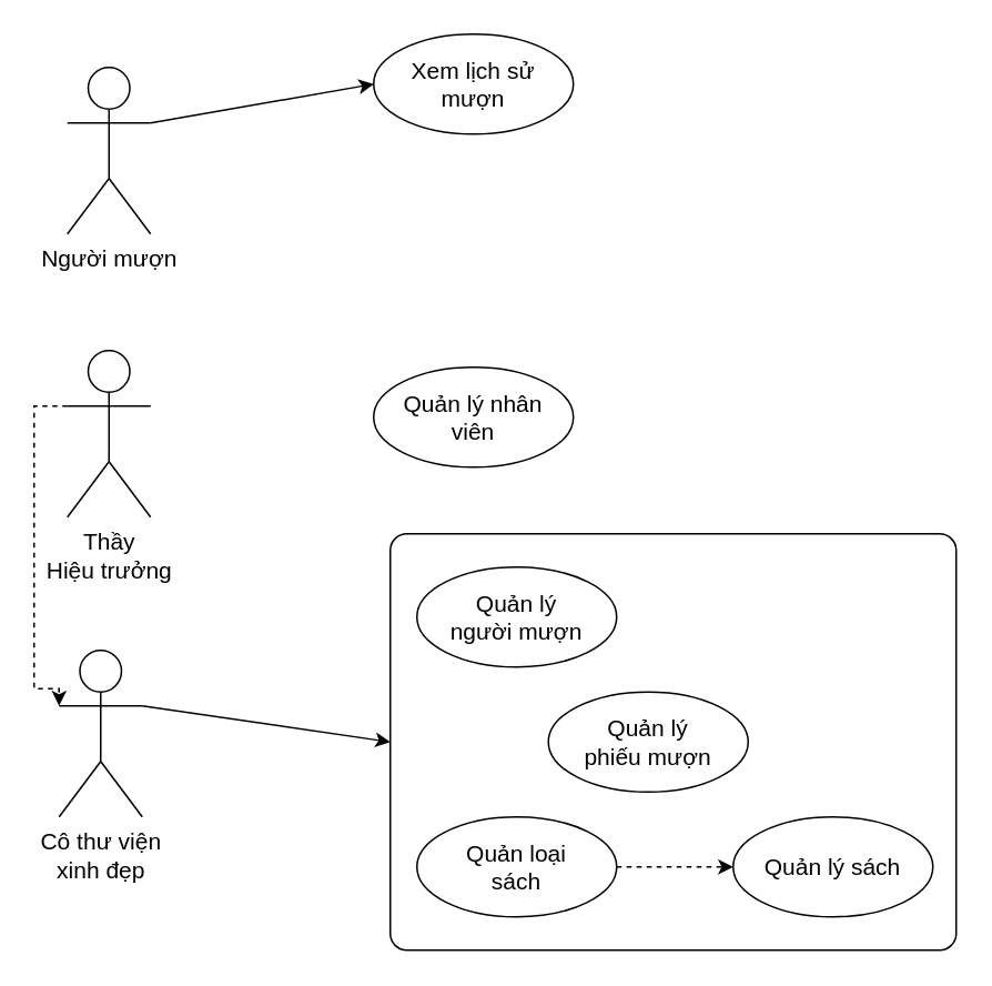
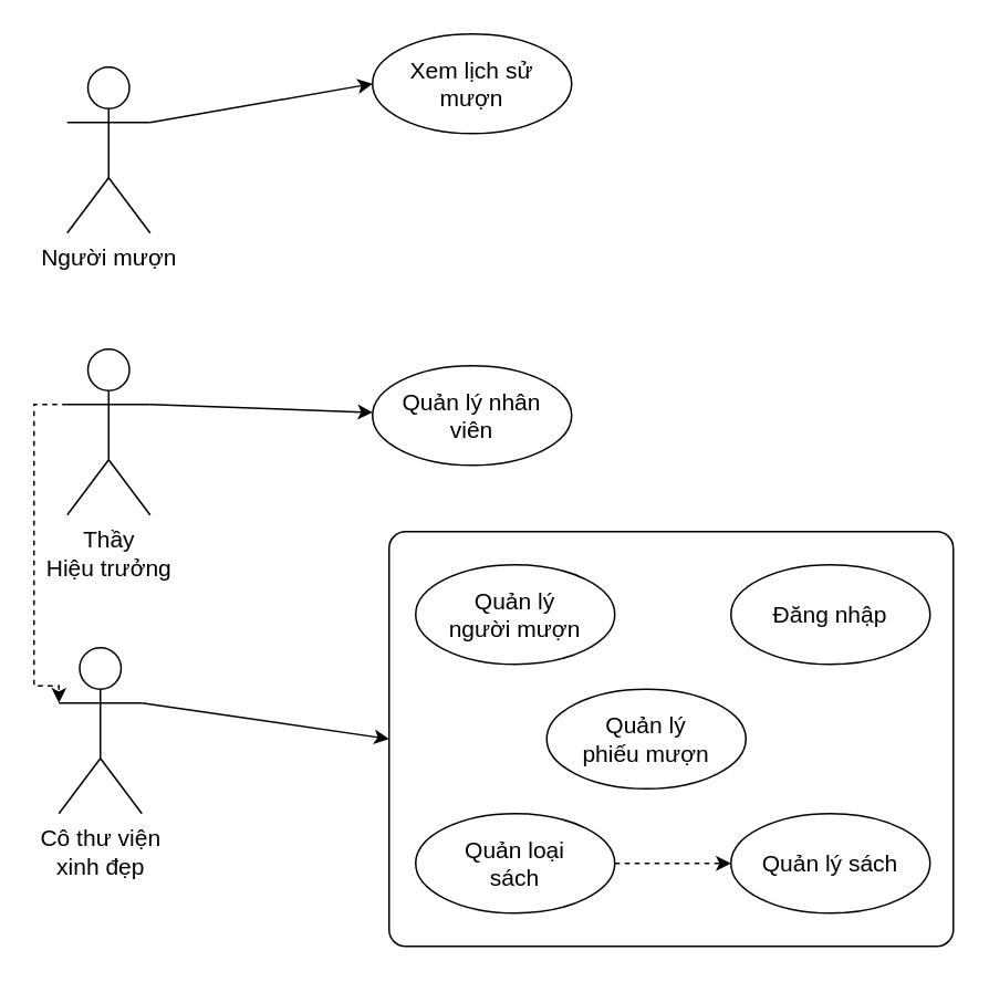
+ <mxCell id="10" style="edgeStyle=none;rounded=0;orthogonalLoop=1;jettySize=auto;html=1;exitX=1;exitY=0.333;exitDx=0;exitDy=0;exitPerimeter=0;labelBackgroundColor=default;fontSize=14;fontColor=default;strokeColor=default;fillColor=default;" edge="1" parent="1" source="12" target="8"><mxGeometry relative="1" as="geometry" /></mxCell>
+ <mxCell id="9" value="&lt;font style=&quot;font-size: 14px&quot;&gt;Đăng nhập&lt;br&gt;&lt;/font&gt;" style="ellipse;whiteSpace=wrap;html=1;fillColor=default;strokeColor=default;fontColor=default;labelBackgroundColor=default;spacing=18;" vertex="1" parent="1"><mxGeometry x="440" y="340" width="120" height="60" as="geometry" /></mxCell>
